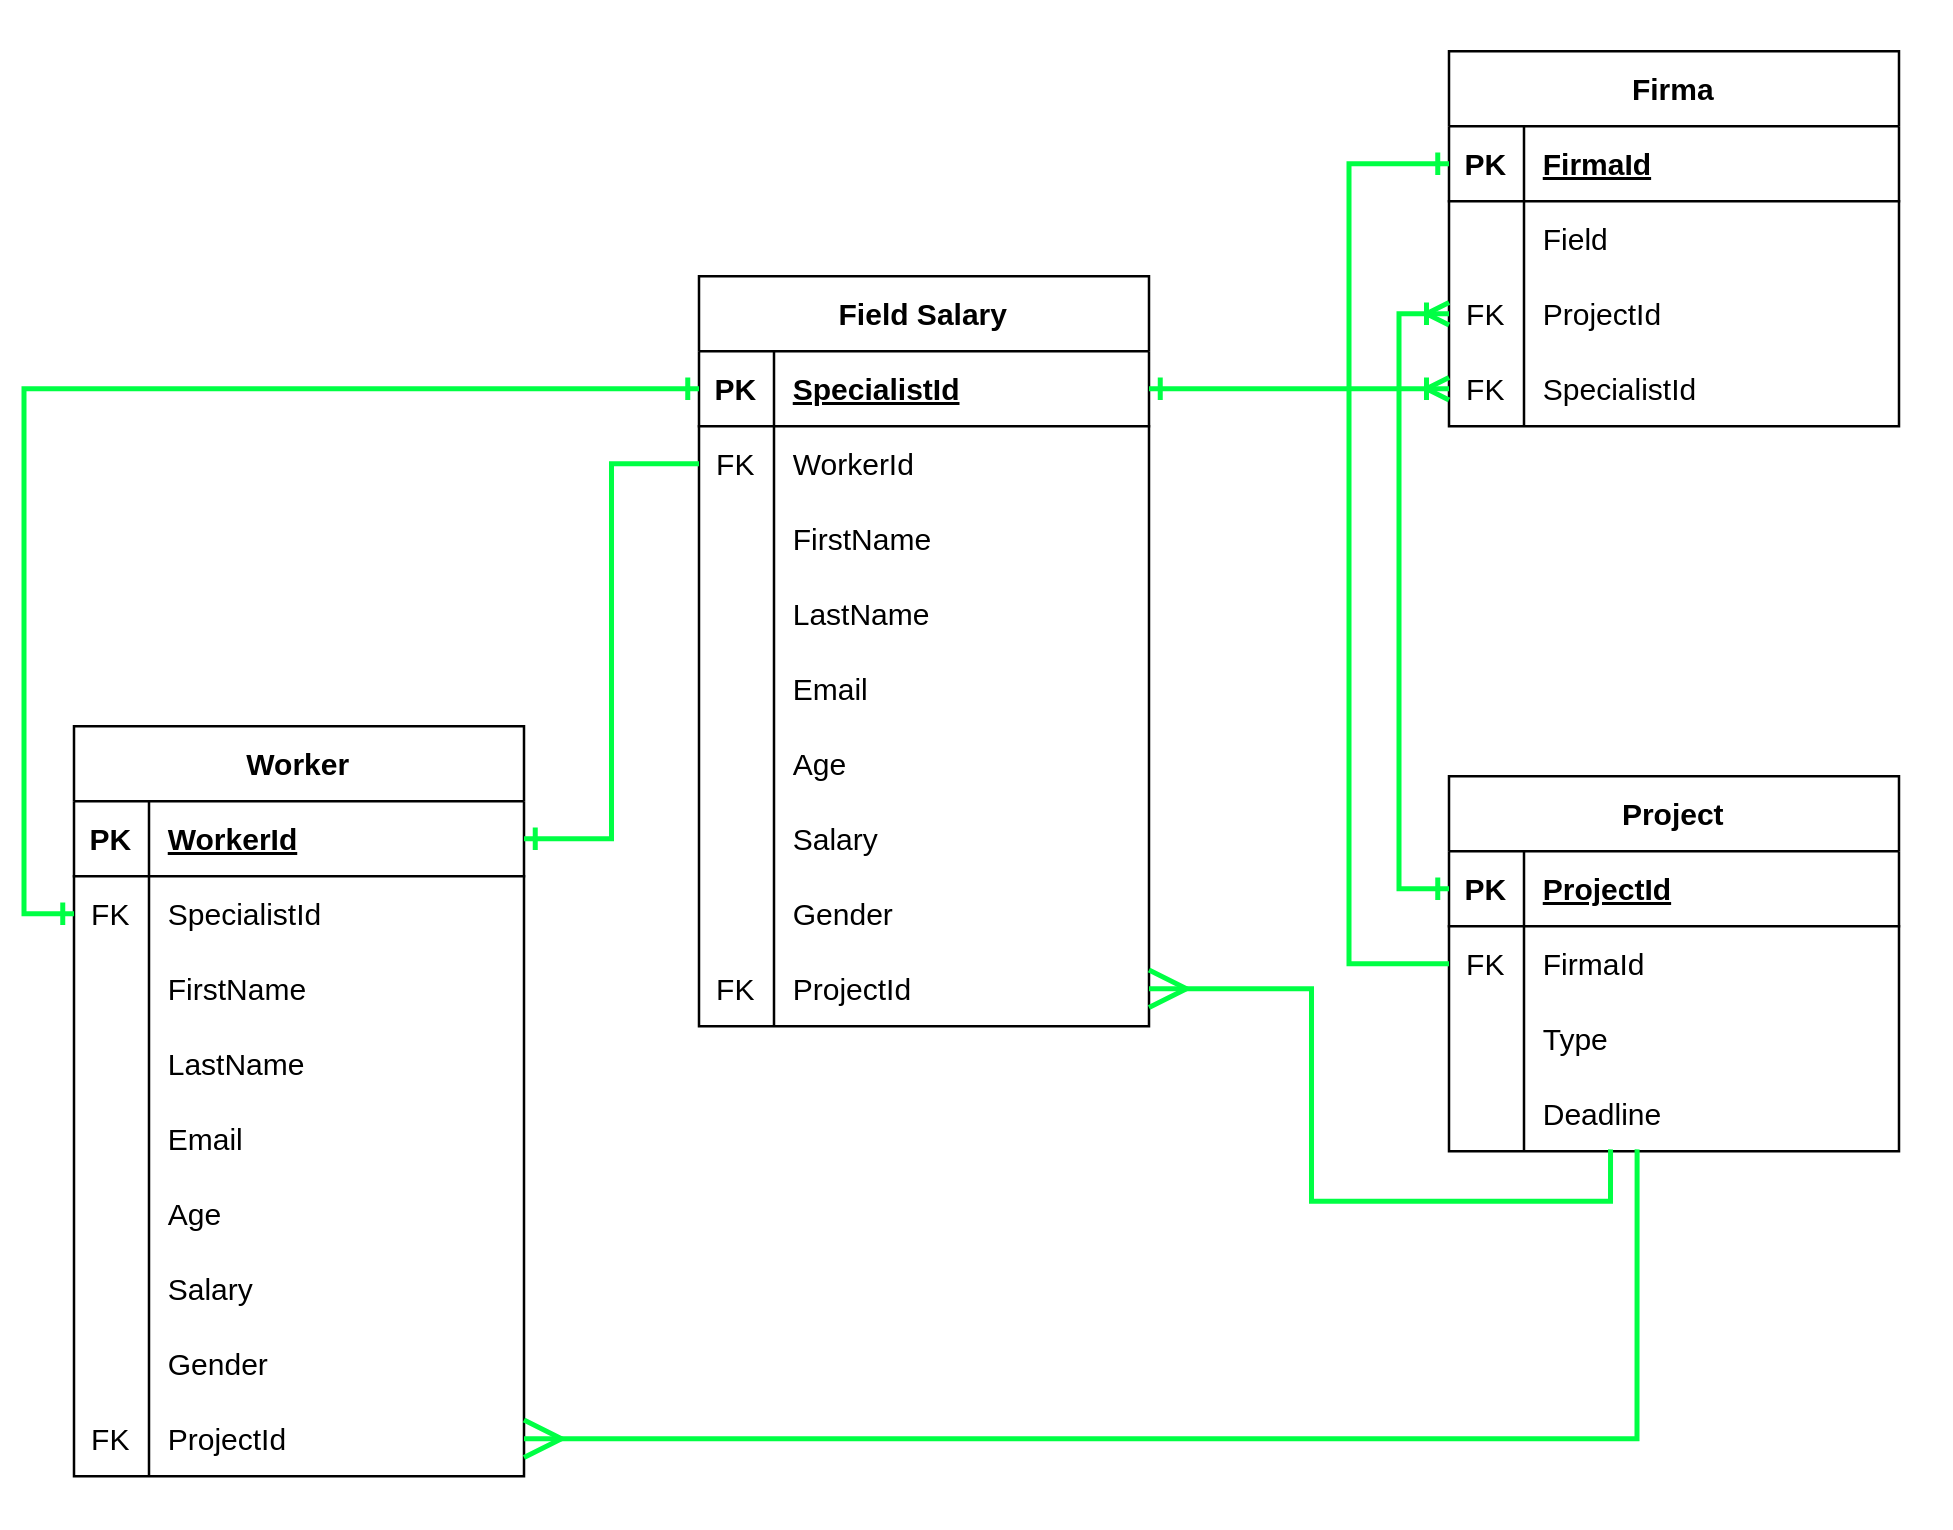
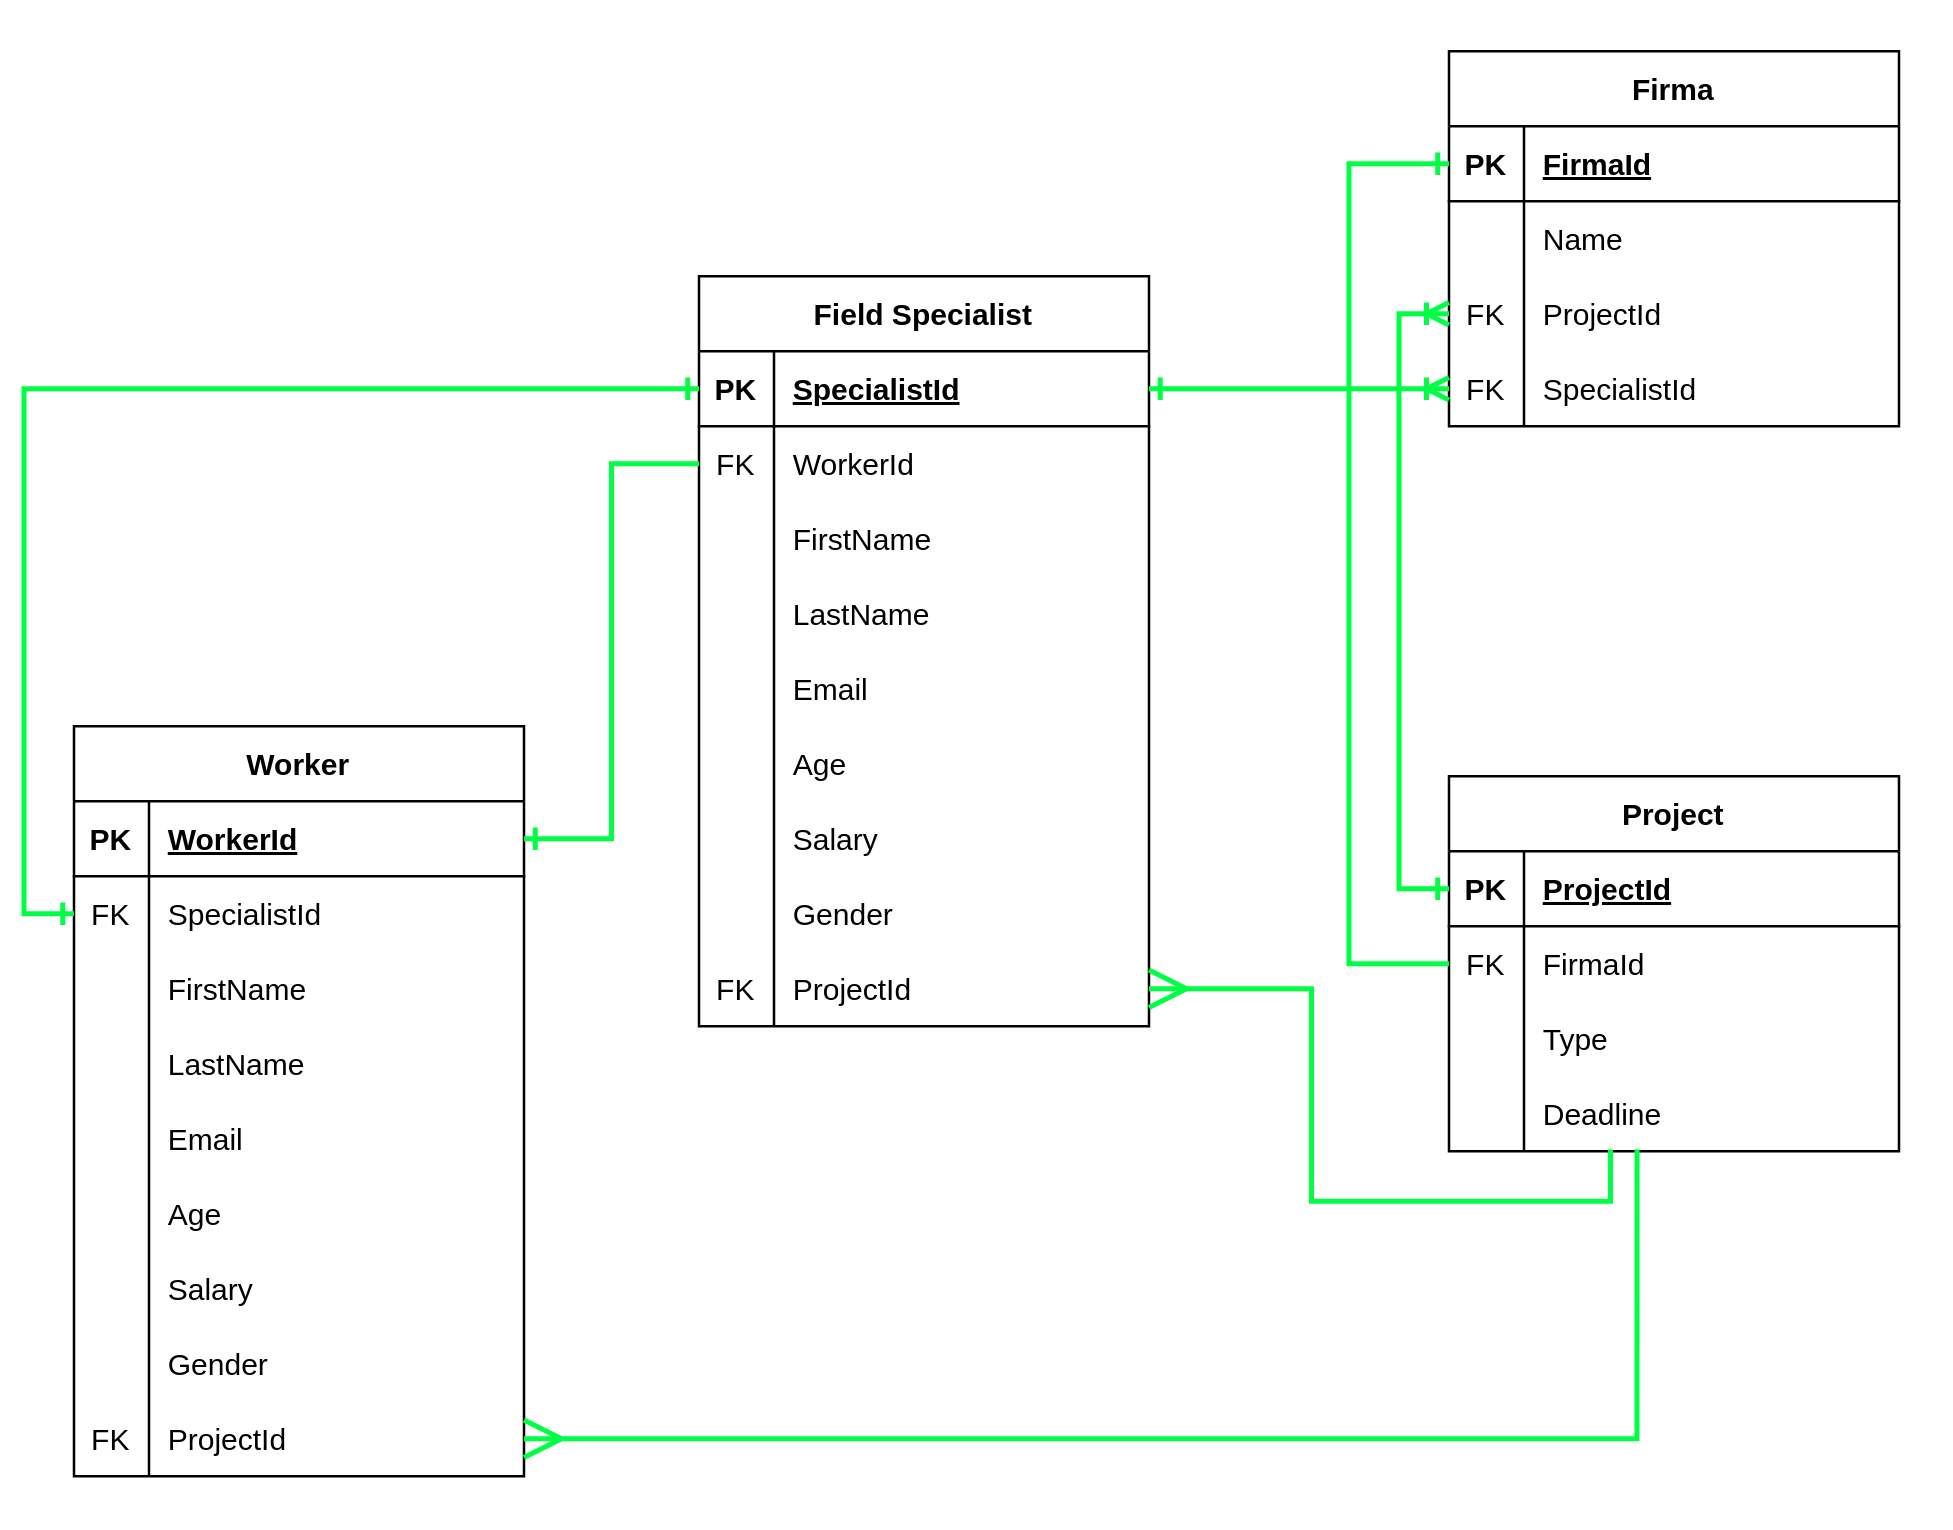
- <mxCell id="77" value="Field" style="shape=partialRectangle;connectable=0;fillColor=none;top=0;left=0;bottom=0;right=0;align=left;spacingLeft=6;overflow=hidden;" vertex="1" parent="75"><mxGeometry x="30" width="150" height="30" as="geometry"><mxRectangle width="150" height="30" as="alternateBounds" /></mxGeometry></mxCell>
+ <mxCell id="77" value="Name" style="shape=partialRectangle;connectable=0;fillColor=none;top=0;left=0;bottom=0;right=0;align=left;spacingLeft=6;overflow=hidden;" vertex="1" parent="75"><mxGeometry x="30" width="150" height="30" as="geometry"><mxRectangle width="150" height="30" as="alternateBounds" /></mxGeometry></mxCell>
- <mxCell id="15" value="Field Salary" style="shape=table;startSize=30;container=1;collapsible=1;childLayout=tableLayout;fixedRows=1;rowLines=0;fontStyle=1;align=center;resizeLast=1;" vertex="1" parent="1"><mxGeometry x="270" y="110" width="180" height="300" as="geometry" /></mxCell>
+ <mxCell id="15" value="Field Specialist" style="shape=table;startSize=30;container=1;collapsible=1;childLayout=tableLayout;fixedRows=1;rowLines=0;fontStyle=1;align=center;resizeLast=1;" vertex="1" parent="1"><mxGeometry x="270" y="110" width="180" height="300" as="geometry" /></mxCell>
